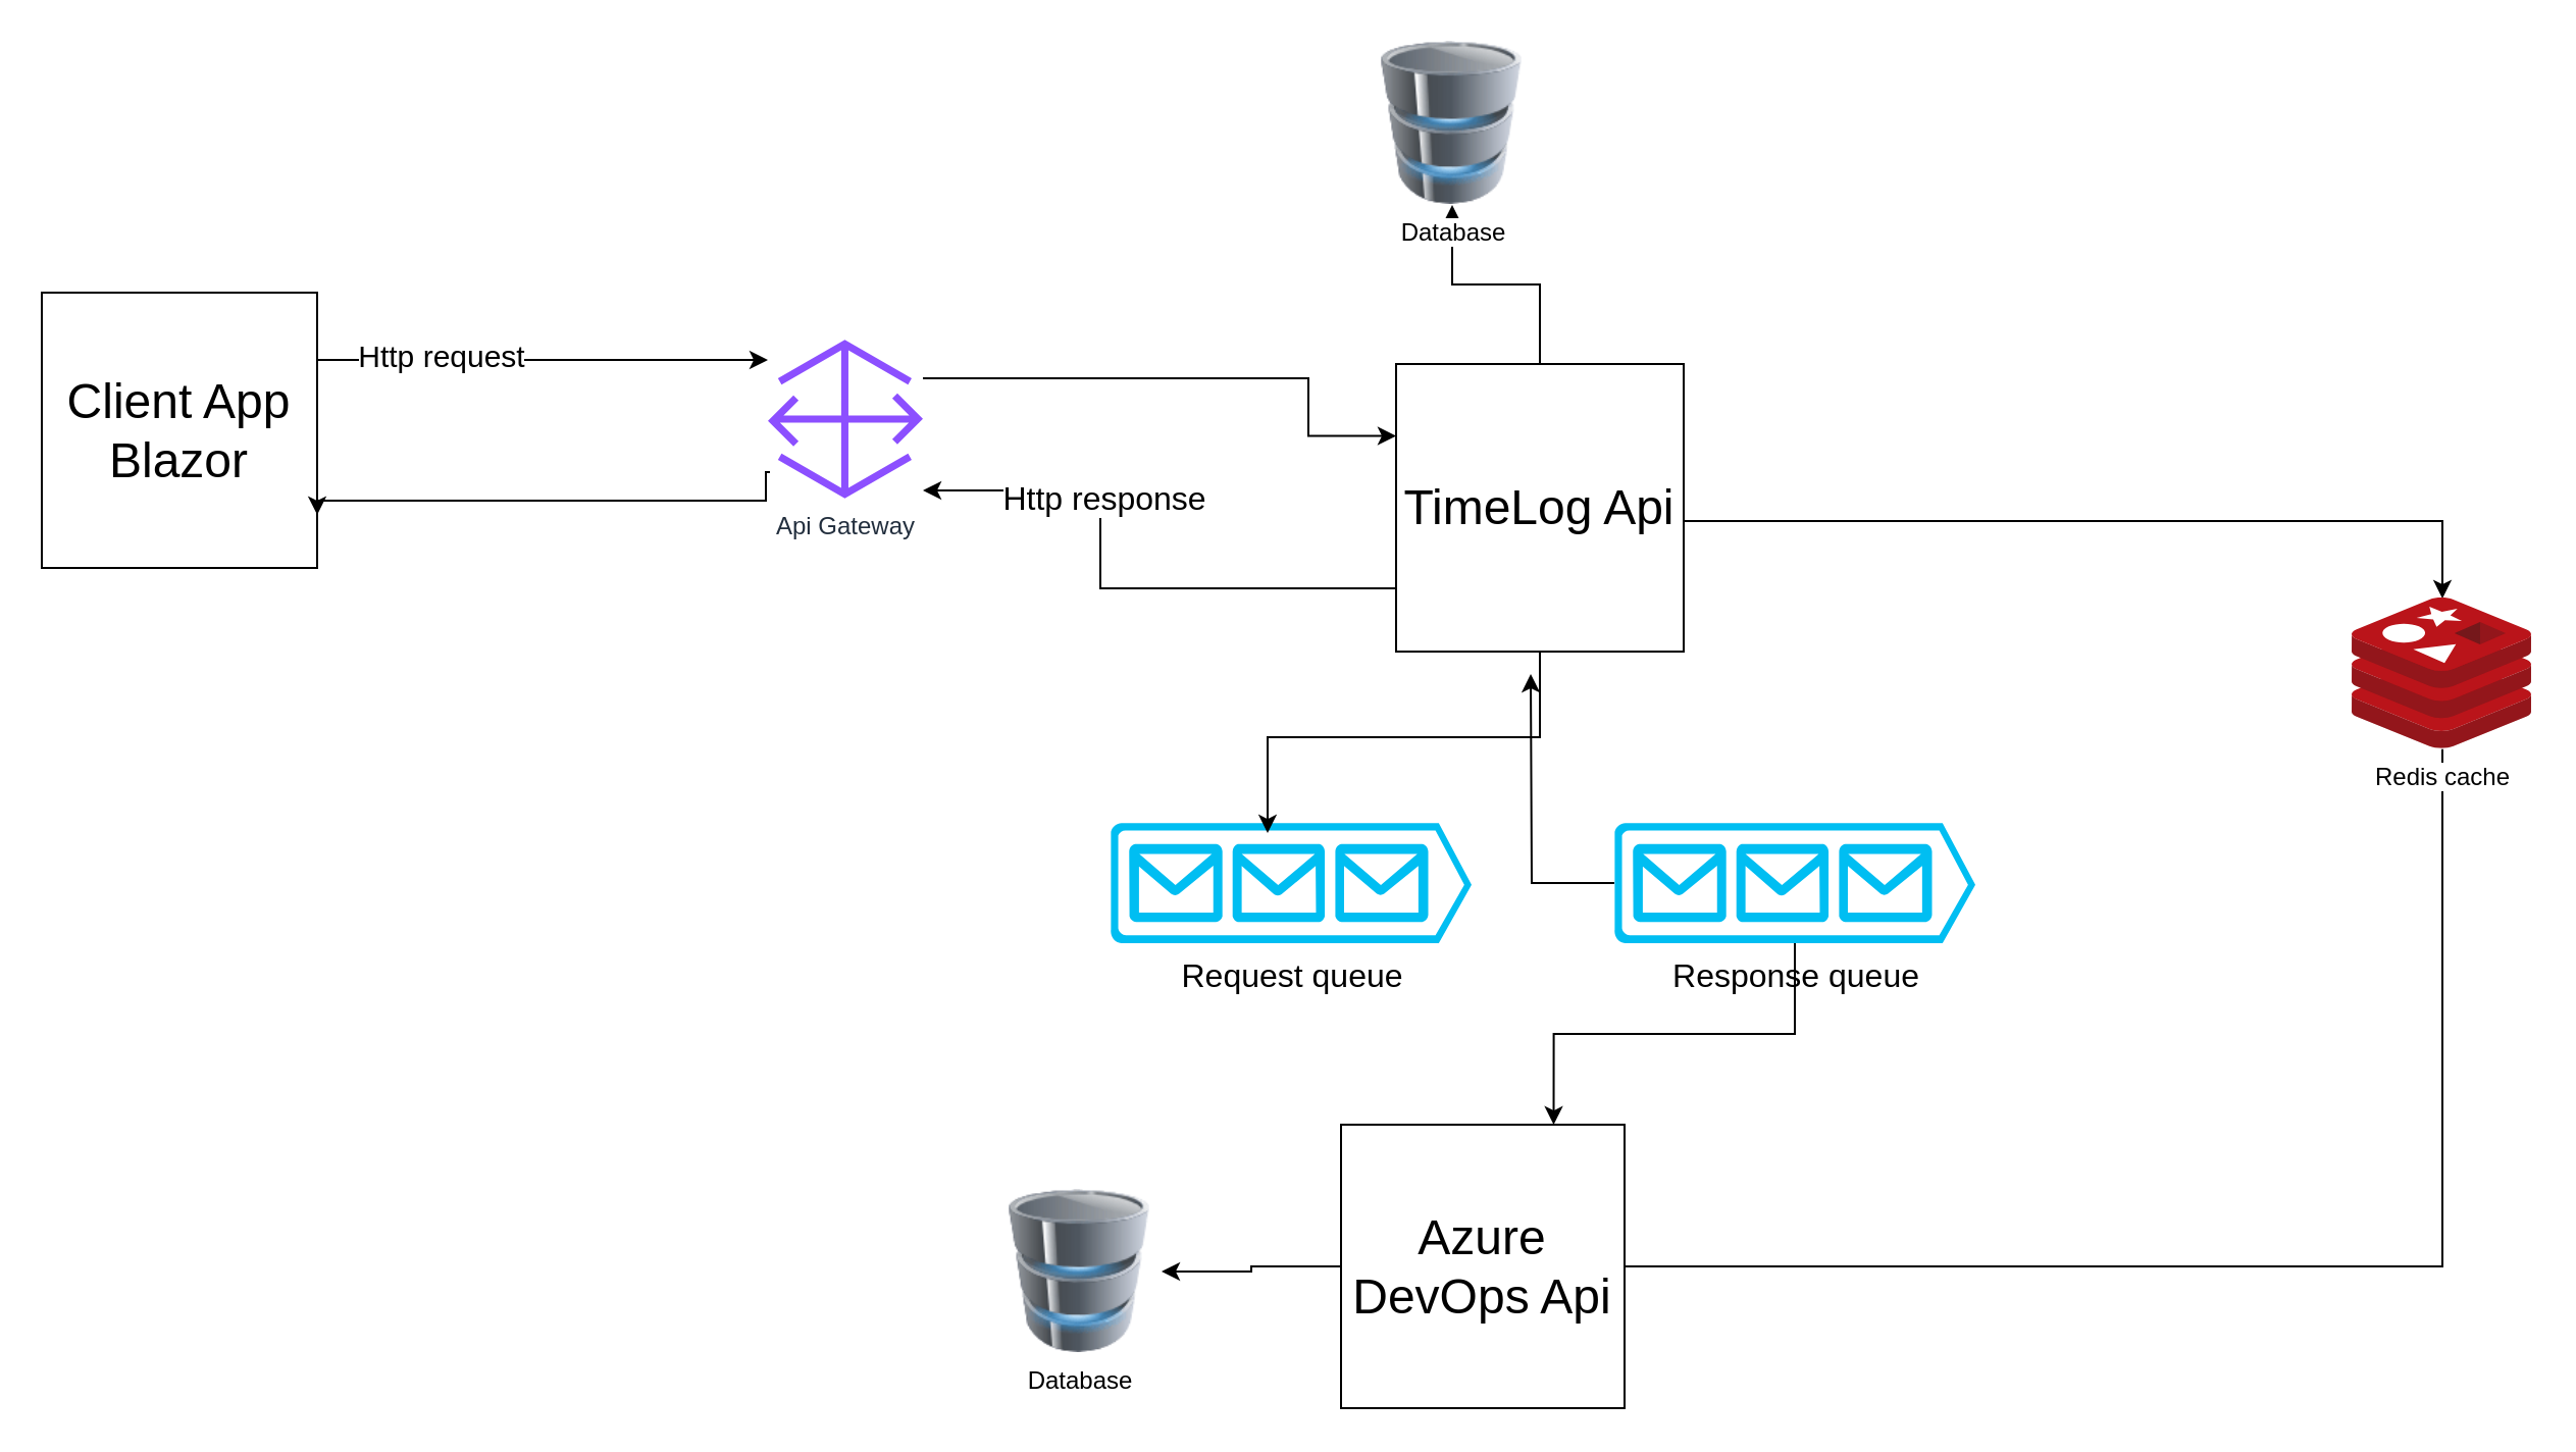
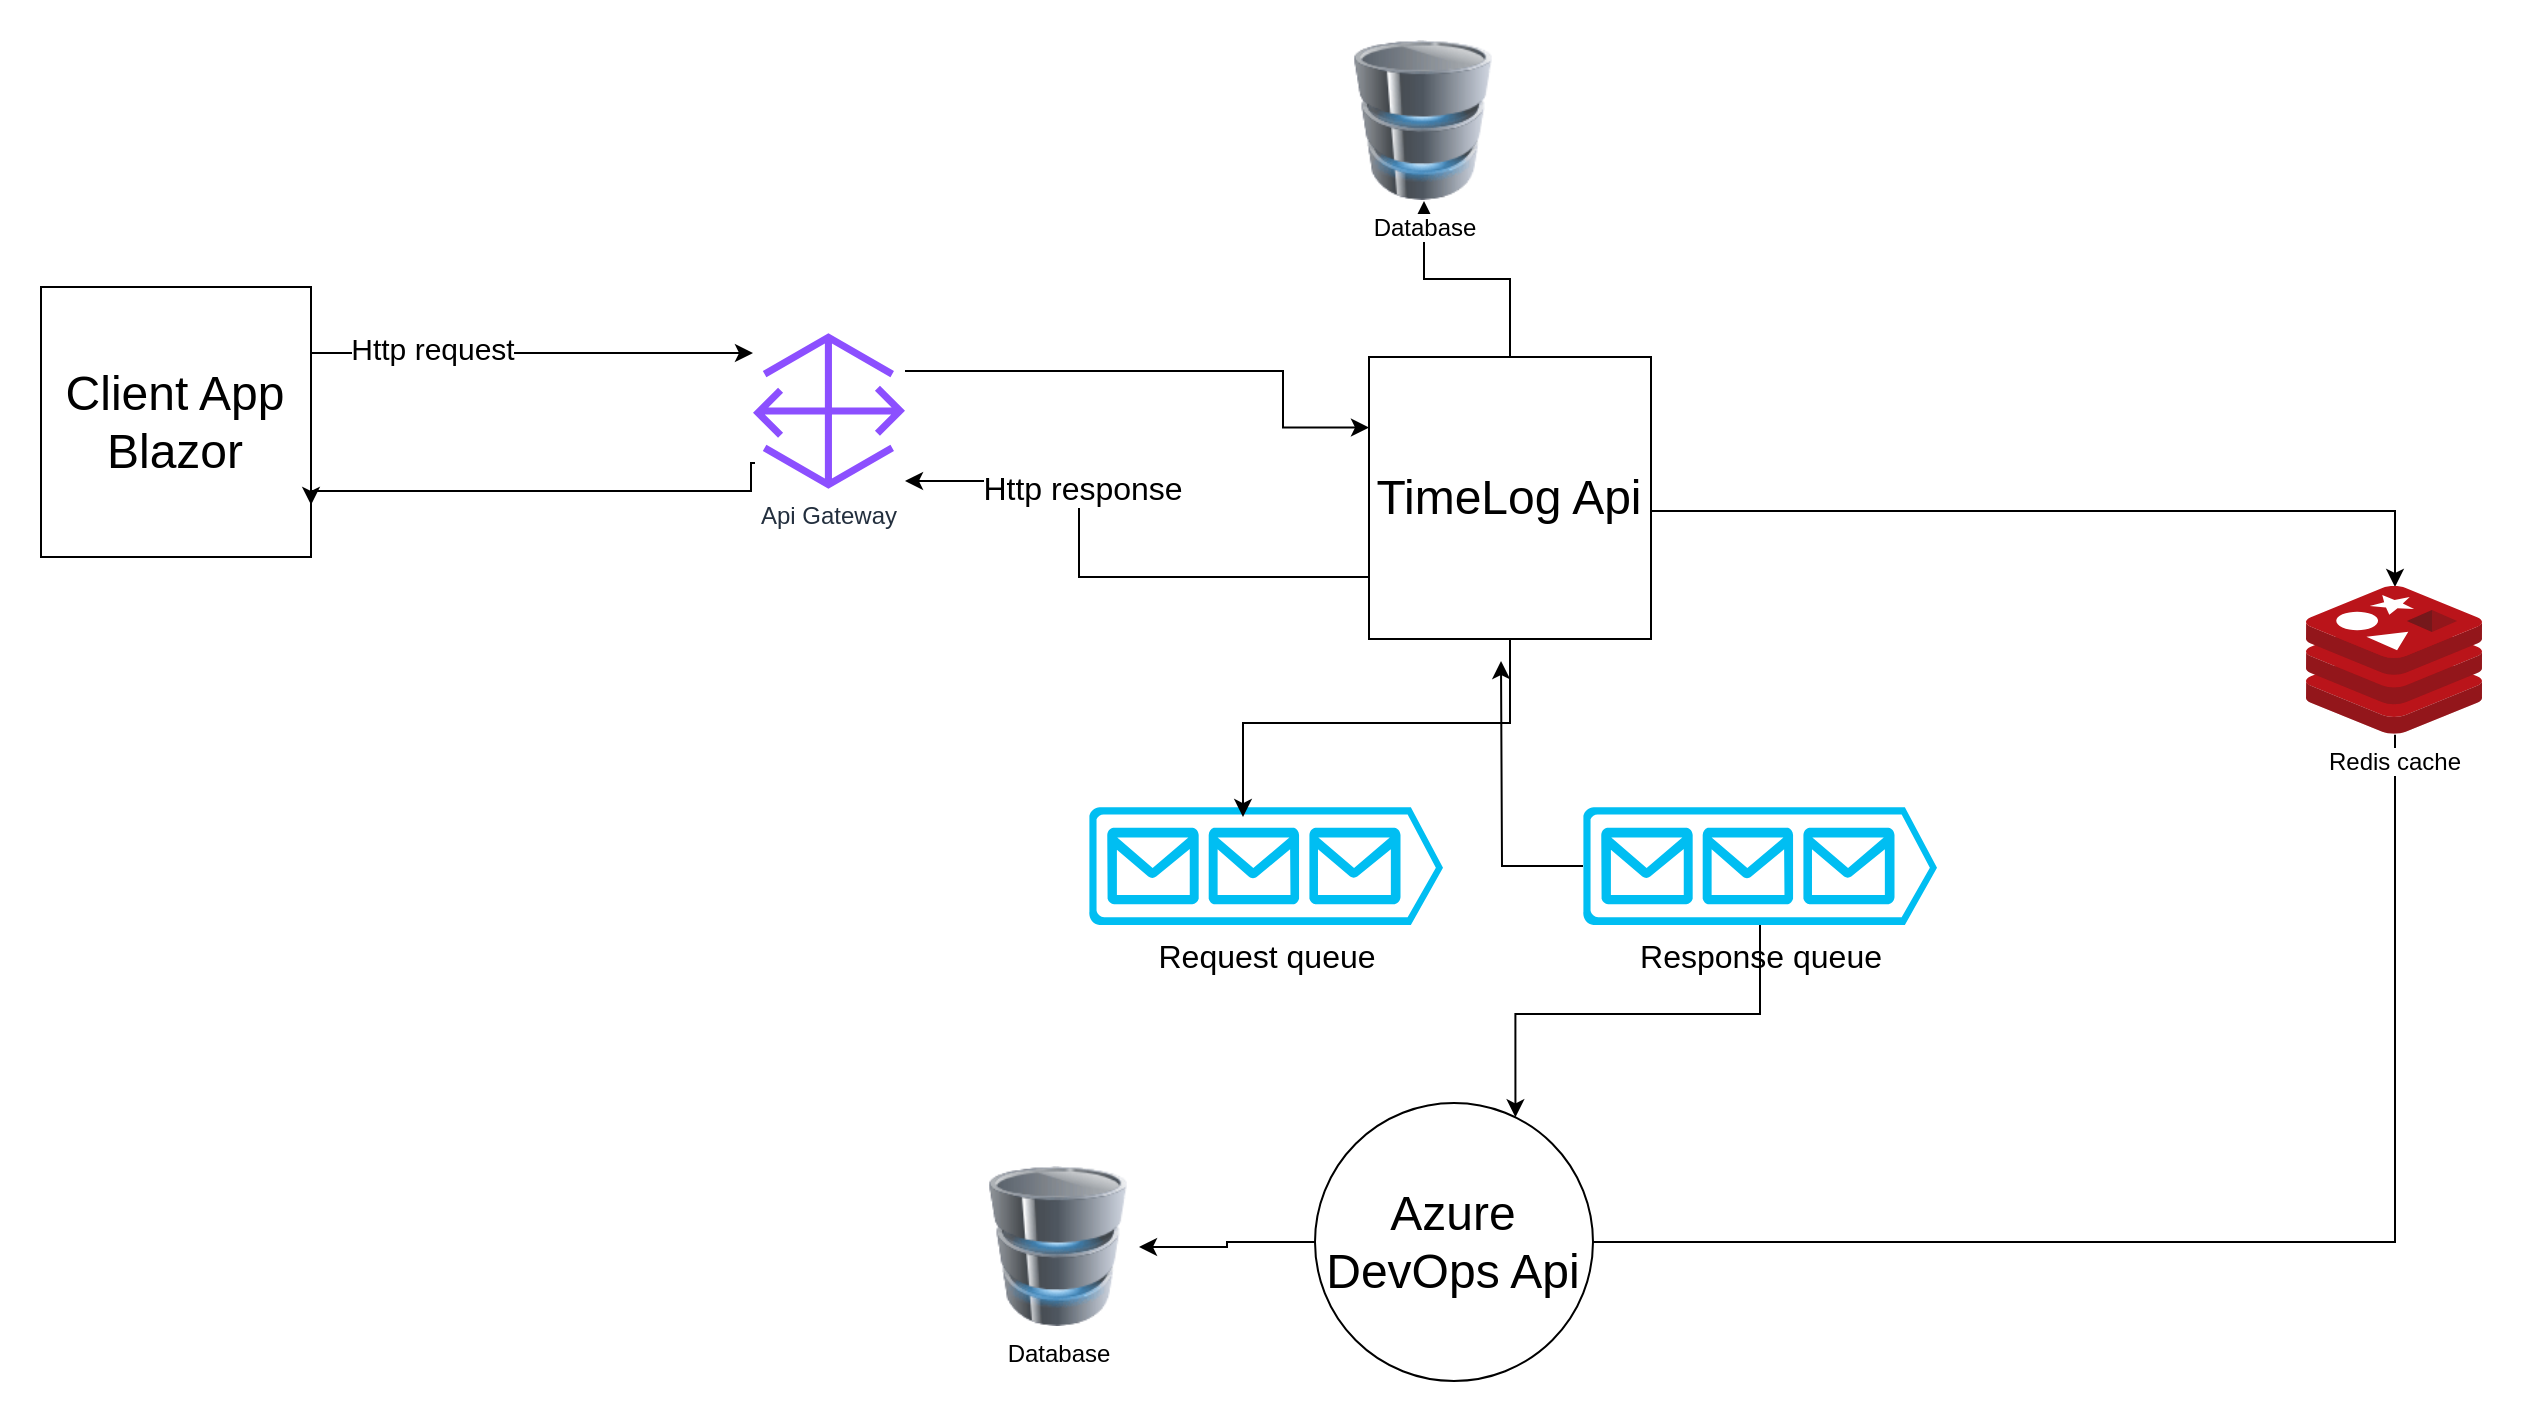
- <mxCell id="12" value="&lt;font style=&quot;font-size: 24px;&quot;&gt;Azure DevOps Api&lt;/font&gt;" style="whiteSpace=wrap;html=1;aspect=fixed;" vertex="1" parent="1"><mxGeometry x="657" y="551" width="139" height="139" as="geometry" /></mxCell>
+ <mxCell id="12" value="&lt;font style=&quot;font-size: 24px;&quot;&gt;Azure DevOps Api&lt;/font&gt;" style="ellipse;whiteSpace=wrap;html=1;aspect=fixed;" vertex="1" parent="1"><mxGeometry x="657" y="551" width="139" height="139" as="geometry" /></mxCell>
